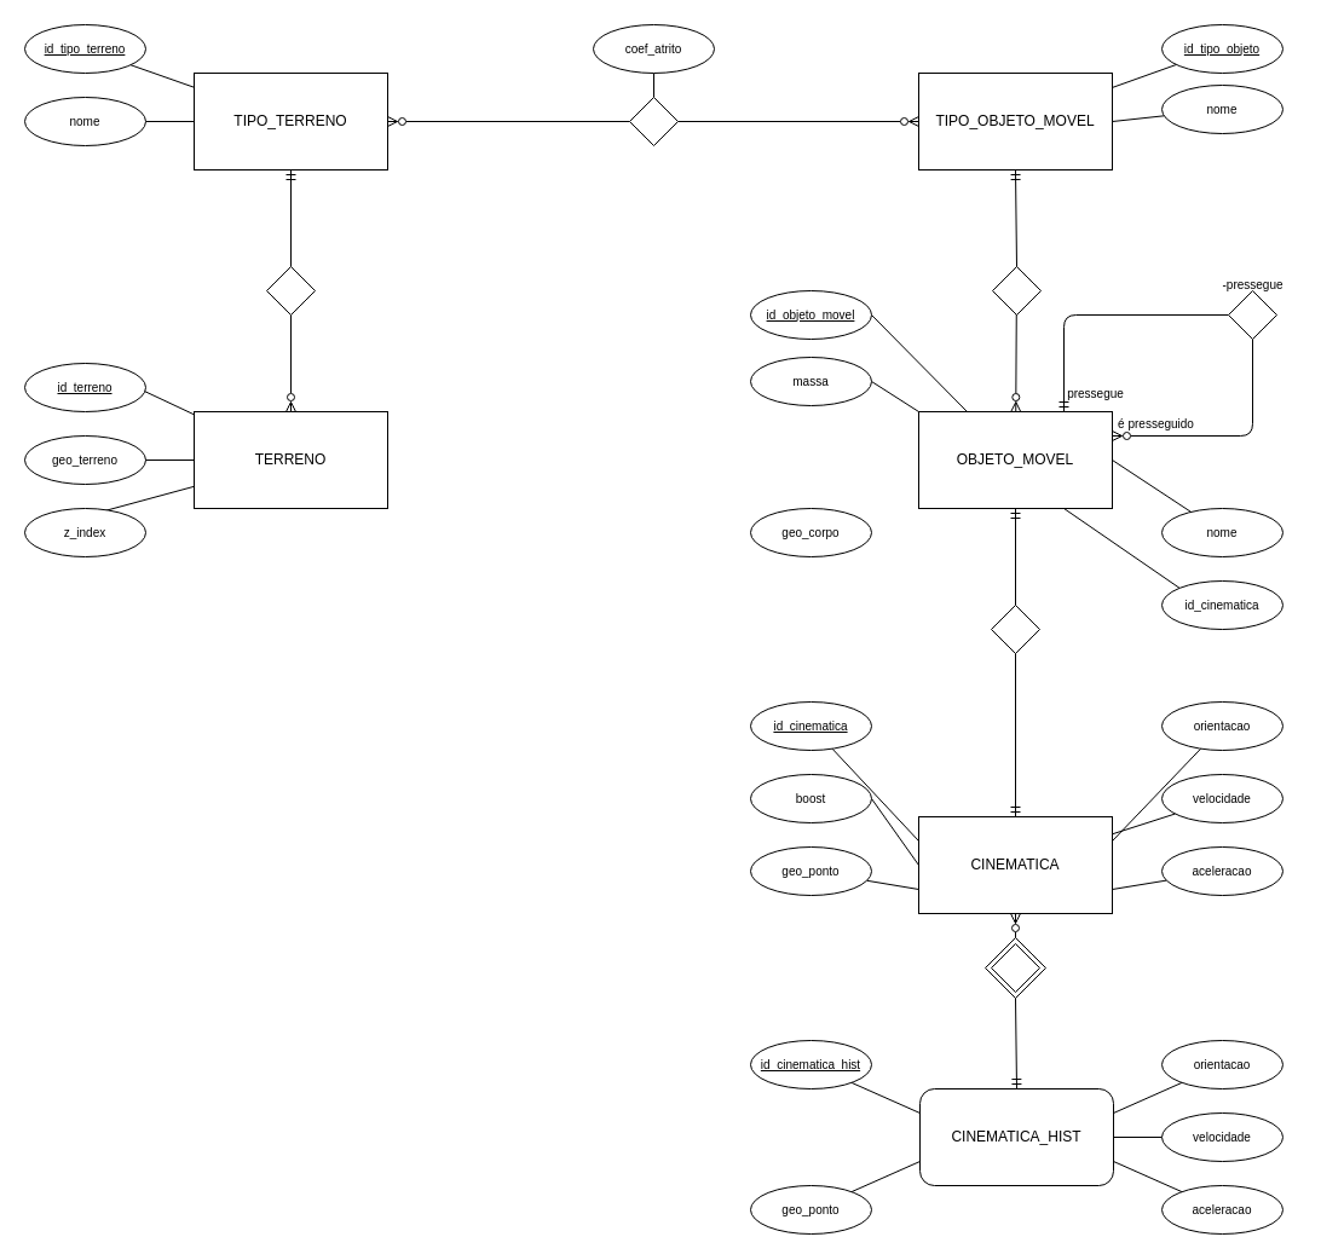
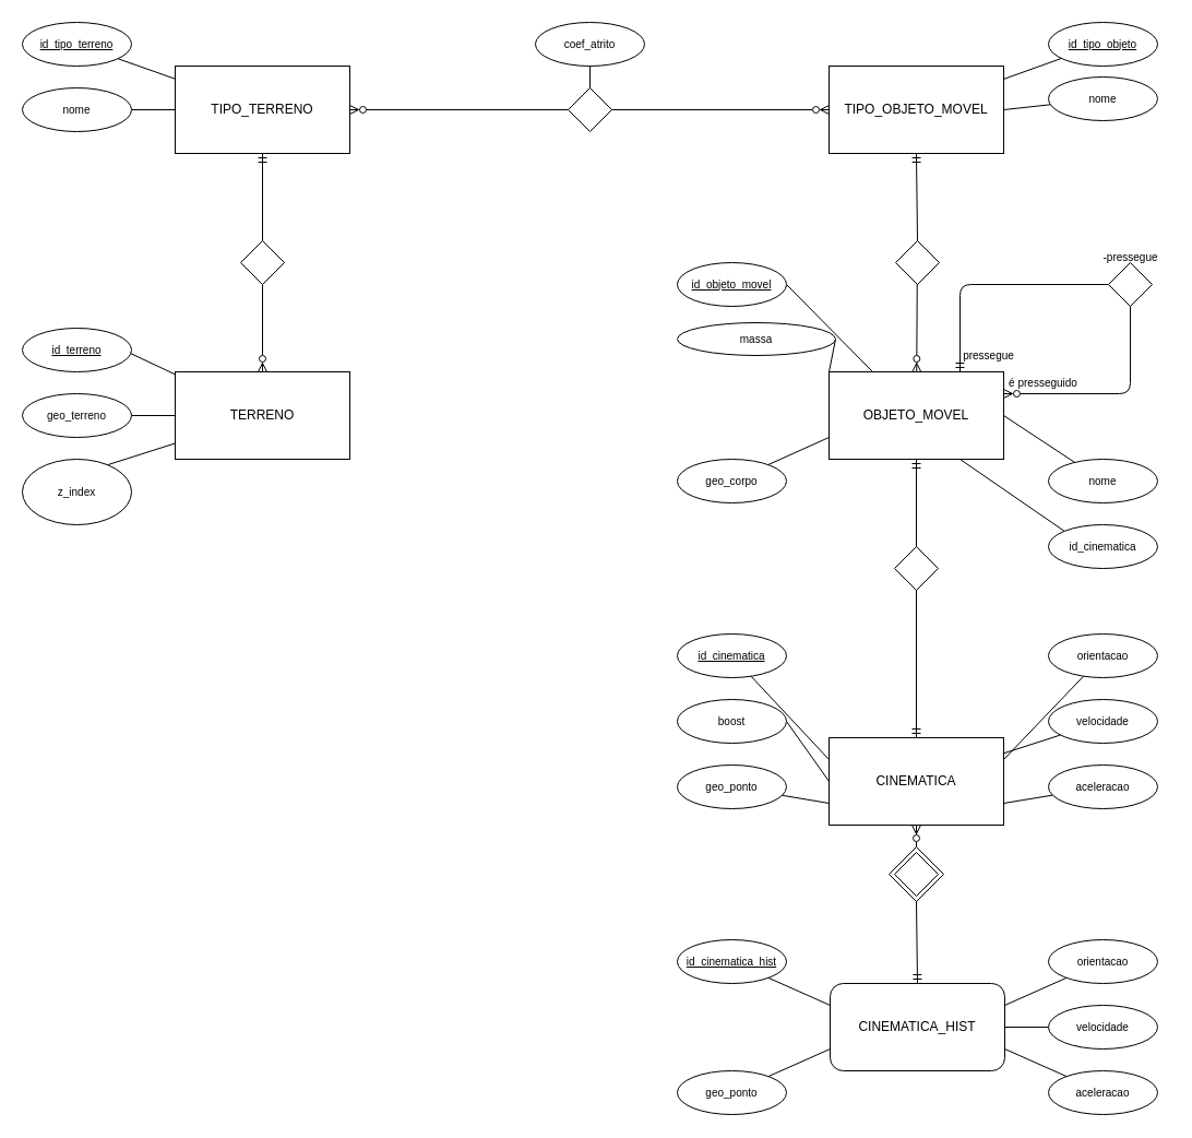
- <mxCell id="80" value="massa" style="ellipse;whiteSpace=wrap;html=1;fontSize=10;" vertex="1" parent="1"><mxGeometry x="620" y="295" width="100" height="40" as="geometry" /></mxCell>
+ <mxCell id="80" value="massa" style="ellipse;whiteSpace=wrap;html=1;fontSize=10;" vertex="1" parent="1"><mxGeometry x="620" y="295" width="145" height="30" as="geometry" /></mxCell>
+ <mxCell id="43" style="edgeStyle=none;html=1;entryX=0;entryY=0.75;entryDx=0;entryDy=0;fontSize=10;startArrow=none;startFill=0;endArrow=none;endFill=0;" parent="1" source="44" target="20" edge="1"><mxGeometry relative="1" as="geometry" /></mxCell>
- <mxCell id="15" value="z_index" style="ellipse;whiteSpace=wrap;html=1;fontSize=10;" parent="1" vertex="1"><mxGeometry x="20" y="420" width="100" height="40" as="geometry" /></mxCell>
+ <mxCell id="15" value="z_index" style="ellipse;whiteSpace=wrap;html=1;fontSize=10;" parent="1" vertex="1"><mxGeometry x="20" y="420" width="100" height="60" as="geometry" /></mxCell>
